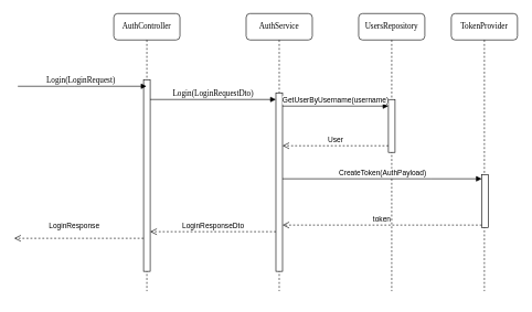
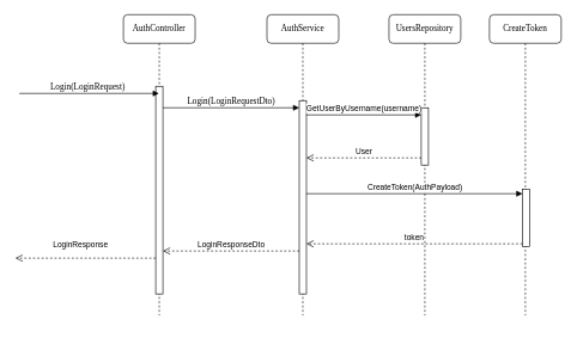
- <mxCell id="10" value="TokenProvider" style="shape=umlLifeline;perimeter=lifelinePerimeter;whiteSpace=wrap;html=1;container=1;collapsible=0;recursiveResize=0;outlineConnect=0;rounded=1;shadow=0;comic=0;labelBackgroundColor=none;strokeWidth=1;fontFamily=Verdana;fontSize=12;align=center;" parent="1" vertex="1"><mxGeometry x="681" y="20" width="100" height="420" as="geometry" /></mxCell>
+ <mxCell id="10" value="CreateToken" style="shape=umlLifeline;perimeter=lifelinePerimeter;whiteSpace=wrap;html=1;container=1;collapsible=0;recursiveResize=0;outlineConnect=0;rounded=1;shadow=0;comic=0;labelBackgroundColor=none;strokeWidth=1;fontFamily=Verdana;fontSize=12;align=center;" parent="1" vertex="1"><mxGeometry x="681" y="20" width="100" height="420" as="geometry" /></mxCell>
